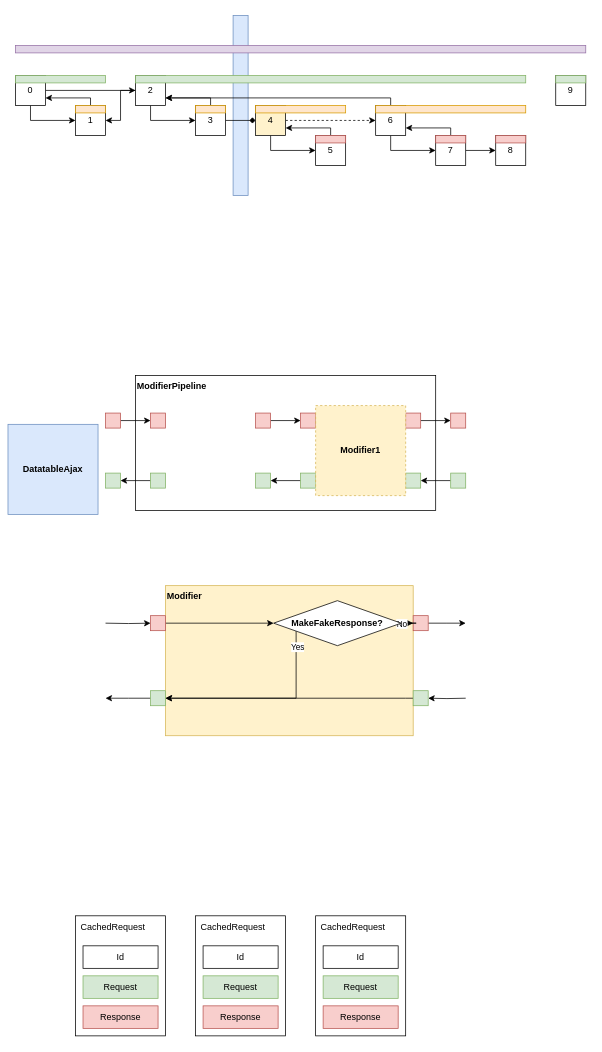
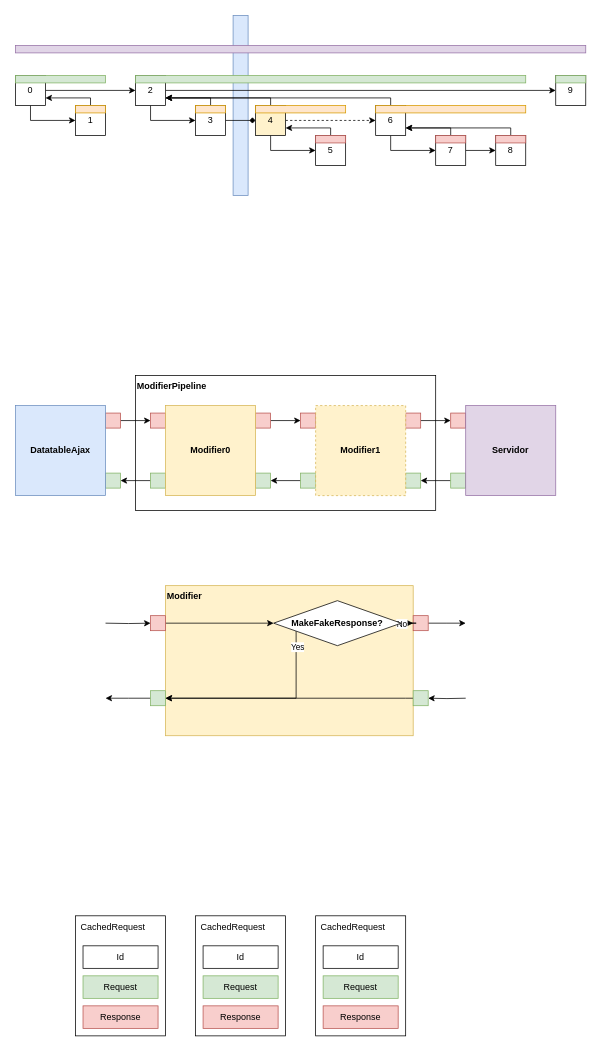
+ <mxCell id="15" style="edgeStyle=orthogonalEdgeStyle;rounded=0;orthogonalLoop=1;jettySize=auto;html=1;entryX=1;entryY=0.75;entryDx=0;entryDy=0;" parent="1" source="18" target="11" edge="1"><mxGeometry relative="1" as="geometry"><Array as="points"><mxPoint x="360" y="130" /></Array></mxGeometry></mxCell>
- <mxCell id="10" style="edgeStyle=orthogonalEdgeStyle;rounded=0;orthogonalLoop=1;jettySize=auto;html=1;" parent="1" source="11" target="8" edge="1"><mxGeometry relative="1" as="geometry" /></mxCell>
+ <mxCell id="10" style="edgeStyle=orthogonalEdgeStyle;rounded=0;orthogonalLoop=1;jettySize=auto;html=1;entryX=0;entryY=0.5;entryDx=0;entryDy=0;" parent="1" source="11" target="29" edge="1"><mxGeometry relative="1" as="geometry" /></mxCell>
+ <mxCell id="27" style="edgeStyle=orthogonalEdgeStyle;rounded=0;orthogonalLoop=1;jettySize=auto;html=1;entryX=1;entryY=0.75;entryDx=0;entryDy=0;" parent="1" source="28" target="23" edge="1"><mxGeometry relative="1" as="geometry"><Array as="points"><mxPoint x="680" y="170" /></Array></mxGeometry></mxCell>
+ <mxCell id="51" value="&lt;b&gt;Modifier0&lt;/b&gt;" style="rounded=0;whiteSpace=wrap;html=1;fillColor=#fff2cc;strokeColor=#d6b656;" parent="1" vertex="1"><mxGeometry x="220" y="540" width="120" height="120" as="geometry" /></mxCell>
+ <mxCell id="62" value="&lt;b&gt;Servidor&lt;/b&gt;" style="rounded=0;whiteSpace=wrap;html=1;fillColor=#e1d5e7;strokeColor=#9673a6;" parent="1" vertex="1"><mxGeometry x="620" y="540" width="120" height="120" as="geometry" /></mxCell>
- <mxCell id="44" value="&lt;b&gt;DatatableAjax&lt;/b&gt;" style="rounded=0;whiteSpace=wrap;html=1;fillColor=#dae8fc;strokeColor=#6c8ebf;" parent="1" vertex="1"><mxGeometry x="10" y="565" width="120" height="120" as="geometry" /></mxCell>
+ <mxCell id="44" value="&lt;b&gt;DatatableAjax&lt;/b&gt;" style="rounded=0;whiteSpace=wrap;html=1;fillColor=#dae8fc;strokeColor=#6c8ebf;" parent="1" vertex="1"><mxGeometry x="20" y="540" width="120" height="120" as="geometry" /></mxCell>
